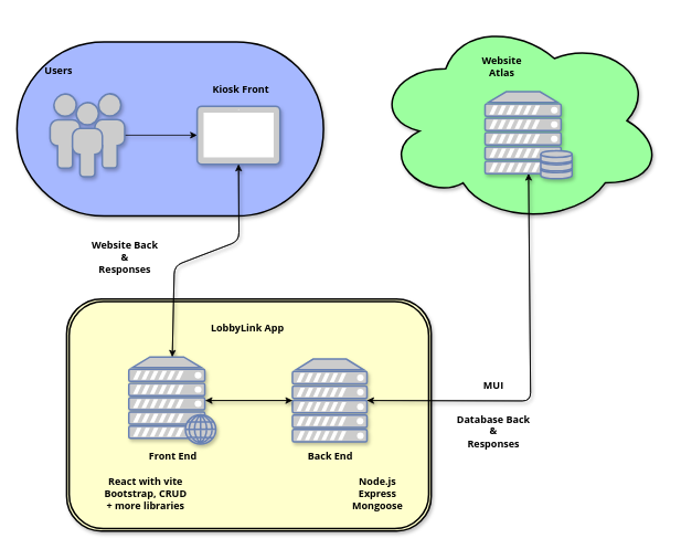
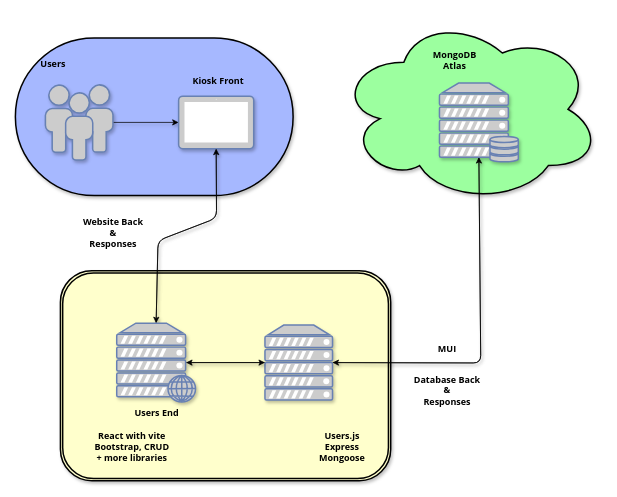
- <mxCell id="21" value="Website&lt;br&gt;Atlas" style="text;html=1;align=center;verticalAlign=middle;resizable=0;points=[];autosize=1;strokeColor=none;fillColor=none;fontFamily=Open Sans;fontSource=https%3A%2F%2Ffonts.googleapis.com%2Fcss%3Ffamily%3DOpen%2BSans;shadow=1;rounded=0;glass=0;fontColor=#000000;fontStyle=1;" vertex="1" parent="1"><mxGeometry x="565" y="60" width="80" height="40" as="geometry" /></mxCell>
+ <mxCell id="21" value="MongoDB&lt;br&gt;Atlas" style="text;html=1;align=center;verticalAlign=middle;resizable=0;points=[];autosize=1;strokeColor=none;fillColor=none;fontFamily=Open Sans;fontSource=https%3A%2F%2Ffonts.googleapis.com%2Fcss%3Ffamily%3DOpen%2BSans;shadow=1;rounded=0;glass=0;fontColor=#000000;fontStyle=1;" vertex="1" parent="1"><mxGeometry x="565" y="60" width="80" height="40" as="geometry" /></mxCell>
- <mxCell id="22" value="LobbyLink App" style="text;html=1;align=center;verticalAlign=middle;resizable=0;points=[];autosize=1;strokeColor=none;fillColor=none;fontFamily=Open Sans;fontSource=https%3A%2F%2Ffonts.googleapis.com%2Fcss%3Ffamily%3DOpen%2BSans;shadow=1;fontStyle=1;fontColor=#000000;" vertex="1" parent="1"><mxGeometry x="242.5" y="380" width="110" height="30" as="geometry" /></mxCell>
- <mxCell id="19" value="Front End" style="text;html=1;align=center;verticalAlign=middle;resizable=0;points=[];autosize=1;strokeColor=none;fillColor=none;fontFamily=Open Sans;fontSource=https%3A%2F%2Ffonts.googleapis.com%2Fcss%3Ffamily%3DOpen%2BSans;shadow=1;fontStyle=1;fontColor=#000000;" vertex="1" parent="1"><mxGeometry x="167.5" y="535" width="80" height="30" as="geometry" /></mxCell>
+ <mxCell id="19" value="Users End" style="text;html=1;align=center;verticalAlign=middle;resizable=0;points=[];autosize=1;strokeColor=none;fillColor=none;fontFamily=Open Sans;fontSource=https%3A%2F%2Ffonts.googleapis.com%2Fcss%3Ffamily%3DOpen%2BSans;shadow=1;fontStyle=1;fontColor=#000000;" vertex="1" parent="1"><mxGeometry x="167.5" y="535" width="80" height="30" as="geometry" /></mxCell>
- <mxCell id="20" value="Back End" style="text;html=1;align=center;verticalAlign=middle;resizable=0;points=[];autosize=1;strokeColor=none;fillColor=none;fontFamily=Open Sans;fontSource=https%3A%2F%2Ffonts.googleapis.com%2Fcss%3Ffamily%3DOpen%2BSans;shadow=1;fontStyle=1;fontColor=#000000;" vertex="1" parent="1"><mxGeometry x="362.5" y="535" width="70" height="30" as="geometry" /></mxCell>
- <mxCell id="24" value="Node.js&lt;br&gt;Express&lt;br&gt;Mongoose" style="text;html=1;align=center;verticalAlign=middle;resizable=0;points=[];autosize=1;strokeColor=none;fillColor=none;fontFamily=Open Sans;fontSource=https%3A%2F%2Ffonts.googleapis.com%2Fcss%3Ffamily%3DOpen%2BSans;shadow=1;fontStyle=1;fontColor=#000000;" vertex="1" parent="1"><mxGeometry x="415" y="565" width="80" height="60" as="geometry" /></mxCell>
+ <mxCell id="24" value="Users.js&lt;br&gt;Express&lt;br&gt;Mongoose" style="text;html=1;align=center;verticalAlign=middle;resizable=0;points=[];autosize=1;strokeColor=none;fillColor=none;fontFamily=Open Sans;fontSource=https%3A%2F%2Ffonts.googleapis.com%2Fcss%3Ffamily%3DOpen%2BSans;shadow=1;fontStyle=1;fontColor=#000000;" vertex="1" parent="1"><mxGeometry x="415" y="565" width="80" height="60" as="geometry" /></mxCell>
